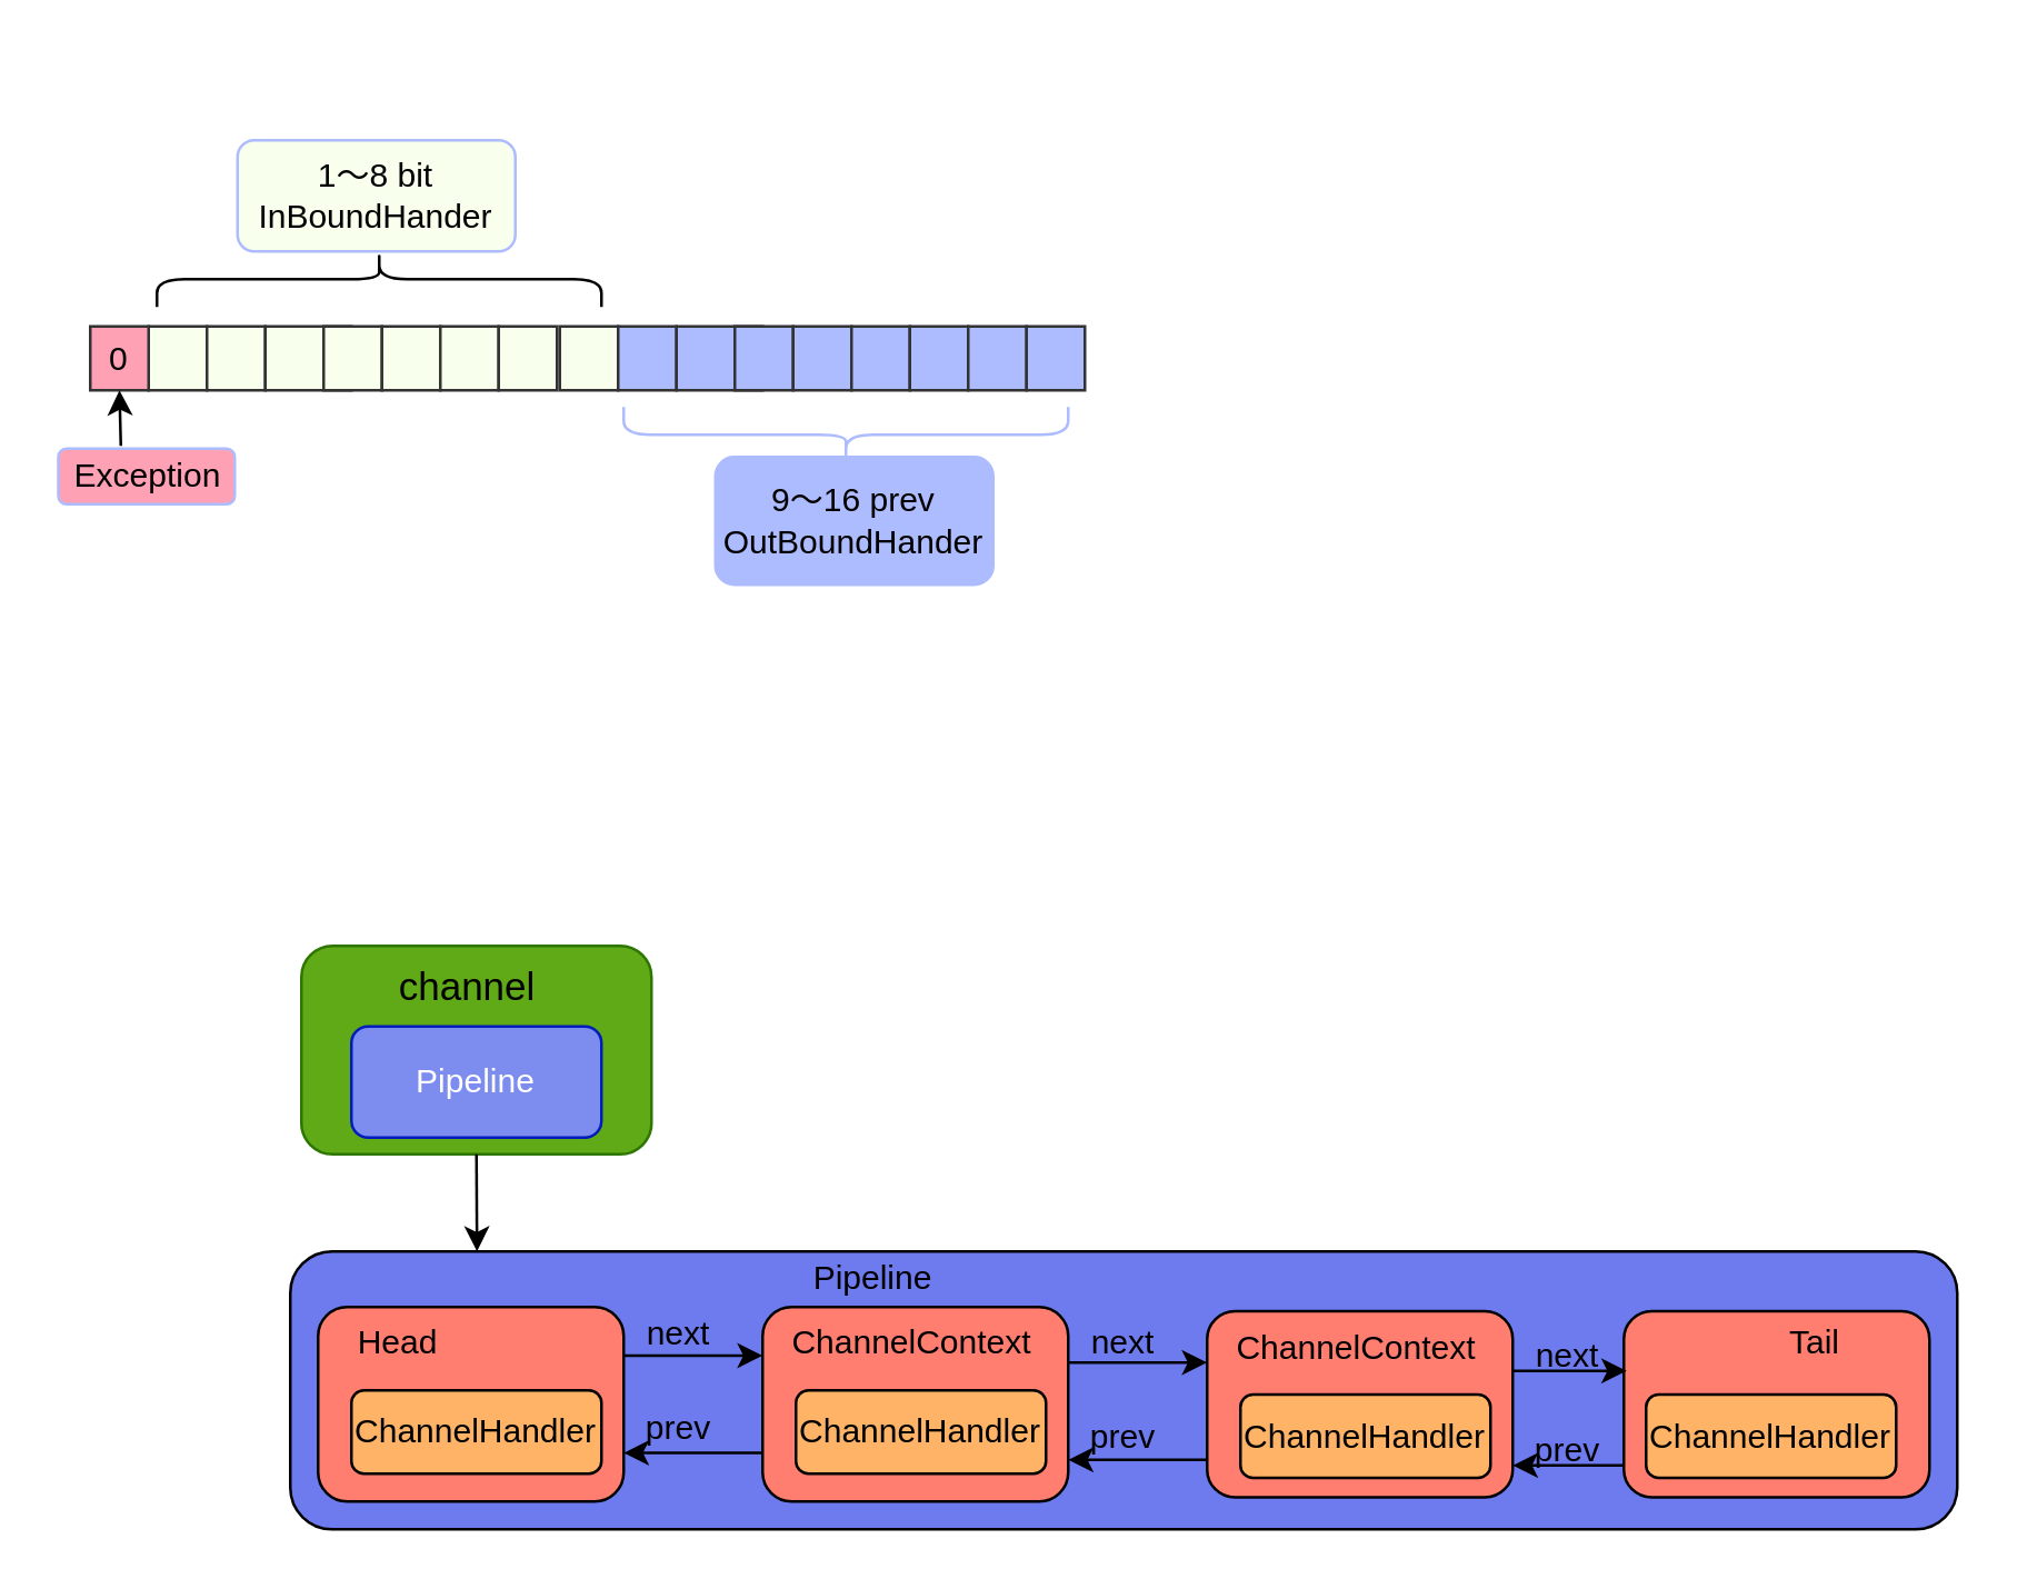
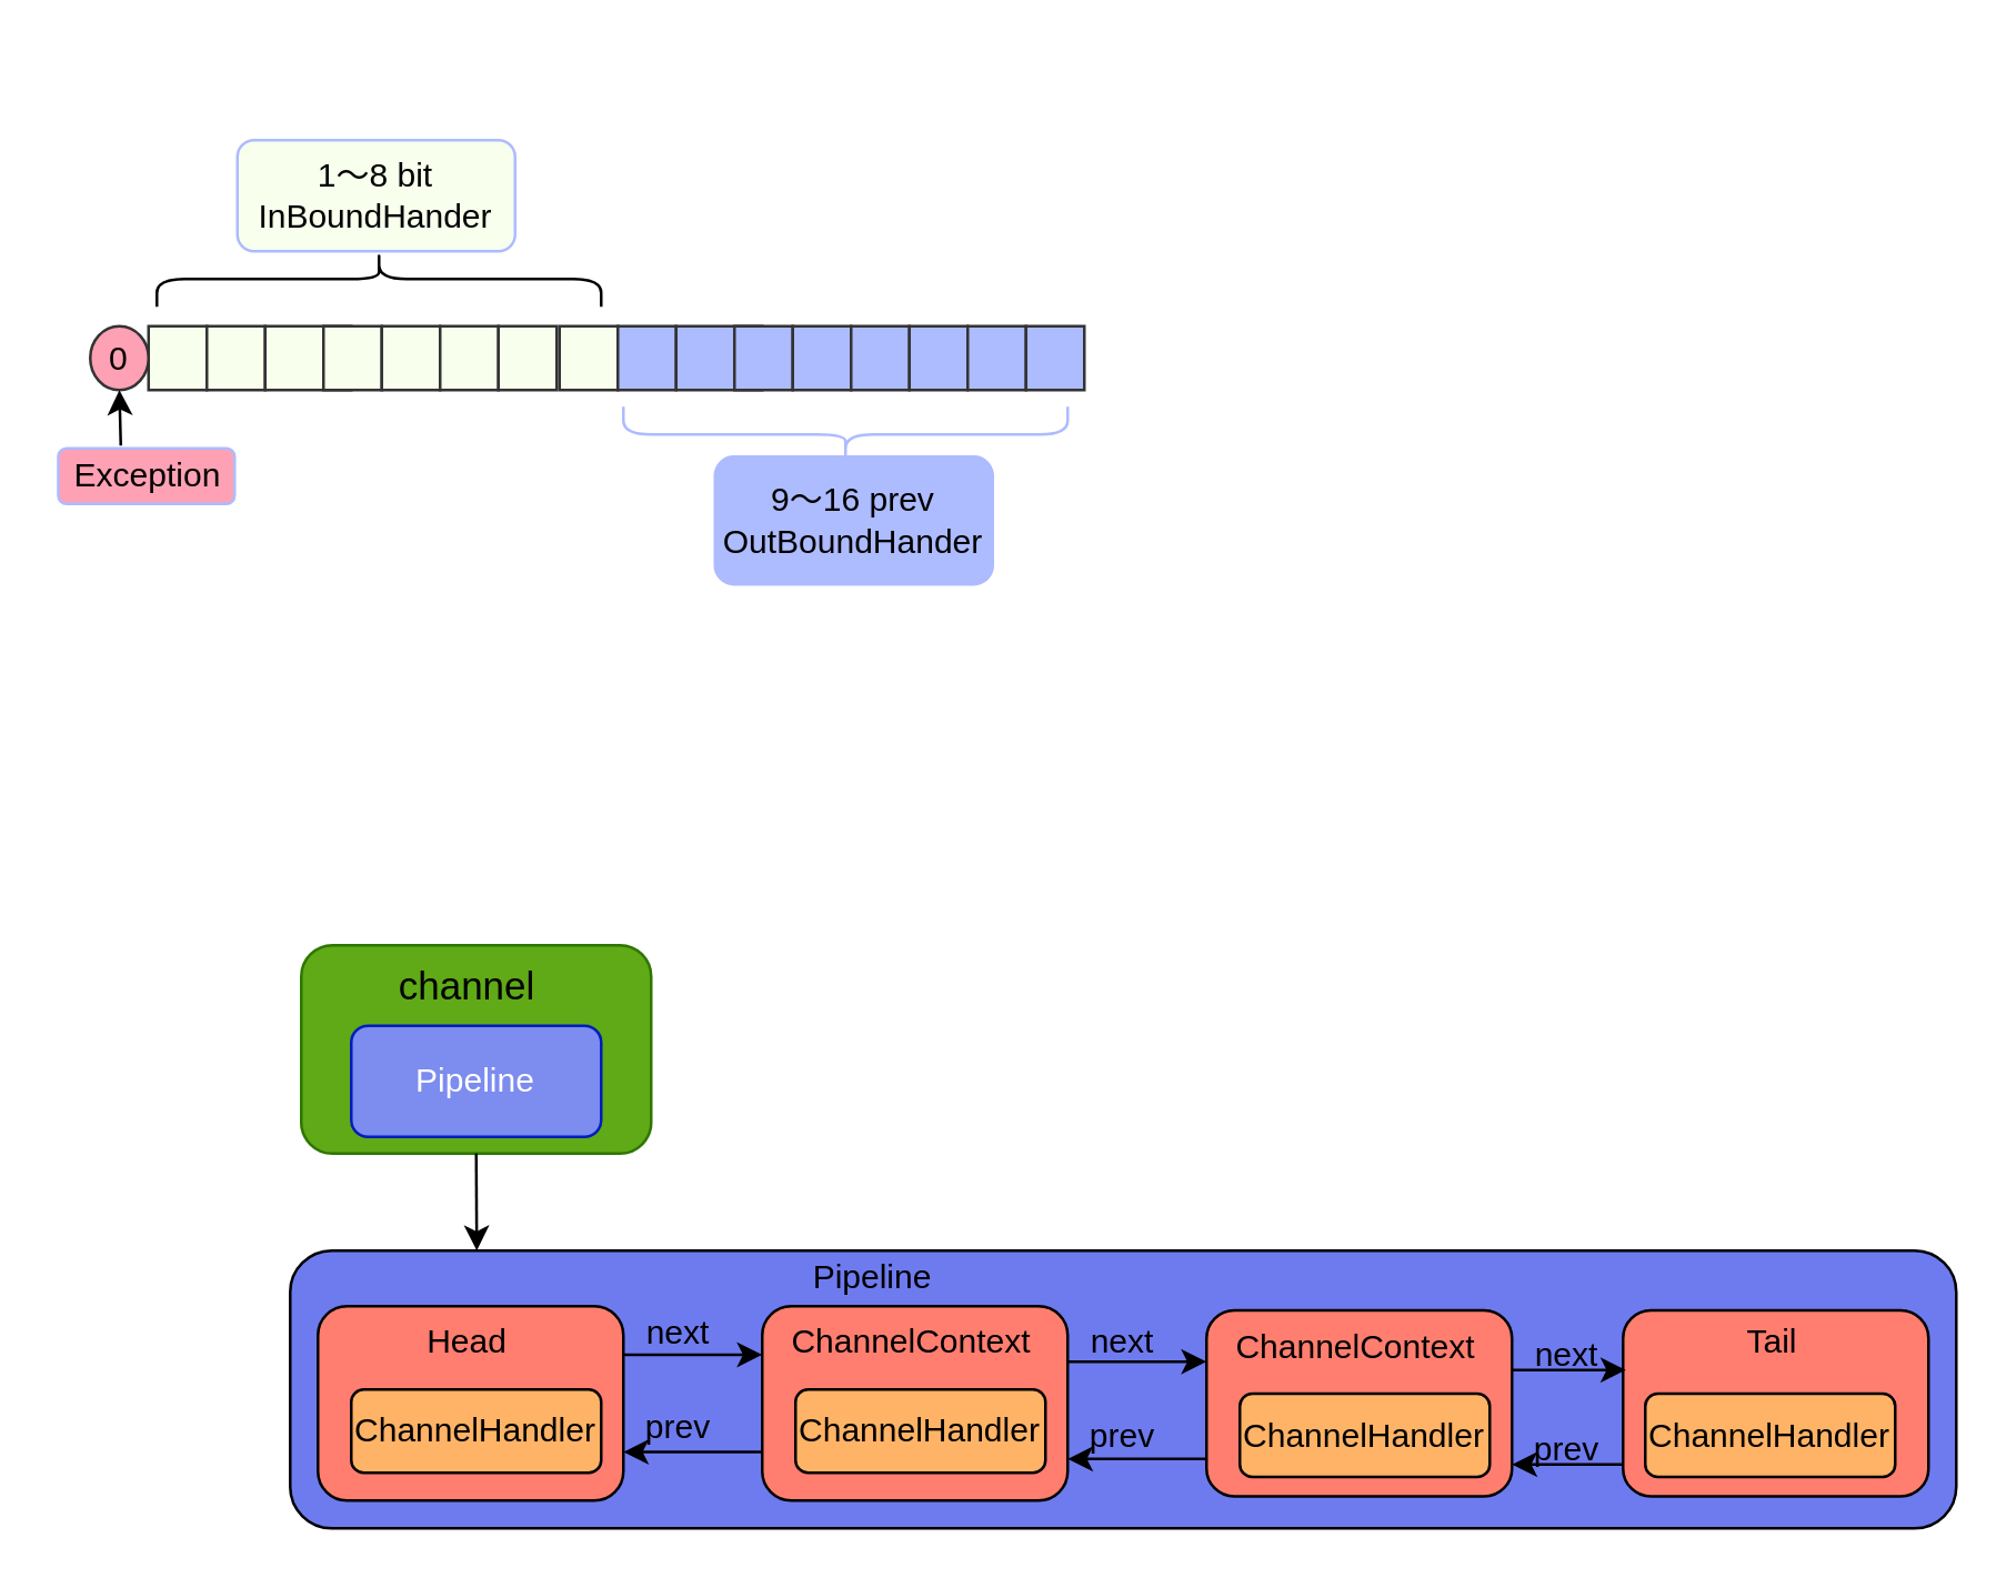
- <mxCell id="46" value="&lt;font color=&quot;#000000&quot;&gt;0&lt;/font&gt;" style="rounded=0;whiteSpace=wrap;html=1;strokeColor=#333333;fillColor=#FFA1B4;" vertex="1" parent="1"><mxGeometry x="32" y="117" width="21" height="23" as="geometry" /></mxCell>
+ <mxCell id="46" value="&lt;font color=&quot;#000000&quot;&gt;0&lt;/font&gt;" style="ellipse;whiteSpace=wrap;html=1;strokeColor=#333333;fillColor=#FFA1B4;" vertex="1" parent="1"><mxGeometry x="32" y="117" width="21" height="23" as="geometry" /></mxCell>
- <mxCell id="8" value="&lt;font color=&quot;#000000&quot;&gt;Head&lt;br&gt;&lt;/font&gt;" style="text;html=1;strokeColor=none;fillColor=none;align=center;verticalAlign=middle;whiteSpace=wrap;rounded=0;" parent="1" vertex="1"><mxGeometry x="123" y="473" width="40" height="20" as="geometry" /></mxCell>
+ <mxCell id="8" value="&lt;font color=&quot;#000000&quot;&gt;Head&lt;br&gt;&lt;/font&gt;" style="text;html=1;strokeColor=none;fillColor=none;align=center;verticalAlign=middle;whiteSpace=wrap;rounded=0;" parent="1" vertex="1"><mxGeometry x="148" y="473" width="40" height="20" as="geometry" /></mxCell>
- <mxCell id="19" value="&lt;font color=&quot;#000000&quot;&gt;Tail&lt;br&gt;&lt;/font&gt;" style="text;html=1;strokeColor=none;fillColor=none;align=center;verticalAlign=middle;whiteSpace=wrap;rounded=0;" parent="1" vertex="1"><mxGeometry x="633" y="475.5" width="40" height="15.5" as="geometry" /></mxCell>
+ <mxCell id="19" value="&lt;font color=&quot;#000000&quot;&gt;Tail&lt;br&gt;&lt;/font&gt;" style="text;html=1;strokeColor=none;fillColor=none;align=center;verticalAlign=middle;whiteSpace=wrap;rounded=0;" parent="1" vertex="1"><mxGeometry x="618" y="475.5" width="40" height="15.5" as="geometry" /></mxCell>
